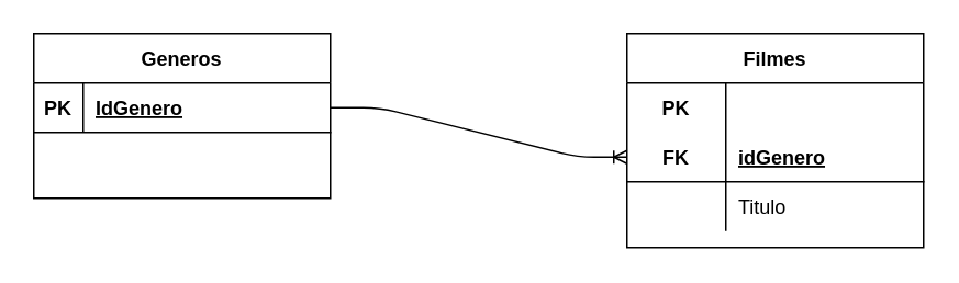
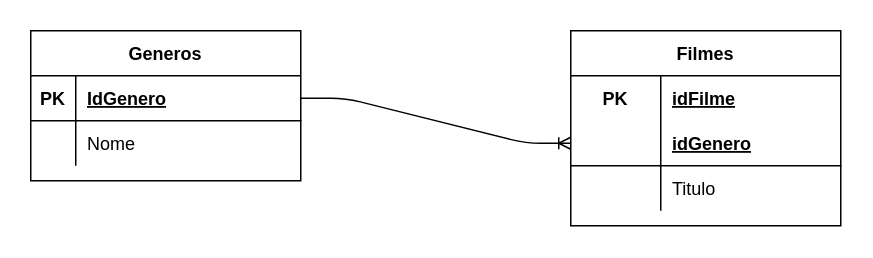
+ <mxCell id="12" value="idFilme" style="shape=partialRectangle;connectable=0;fillColor=none;top=0;left=0;bottom=0;right=0;align=left;spacingLeft=6;fontStyle=5;overflow=hidden;" vertex="1" parent="10"><mxGeometry x="60" width="120" height="30" as="geometry" /></mxCell>
+ <mxCell id="8" value="Nome" style="shape=partialRectangle;connectable=0;fillColor=none;top=0;left=0;bottom=0;right=0;align=left;spacingLeft=6;overflow=hidden;" vertex="1" parent="6"><mxGeometry x="30" width="150" height="30" as="geometry" /></mxCell>
- <mxCell id="14" value="FK" style="shape=partialRectangle;connectable=0;fillColor=none;top=0;left=0;bottom=0;right=0;fontStyle=1;overflow=hidden;" vertex="1" parent="13"><mxGeometry width="60" height="30" as="geometry" /></mxCell>
